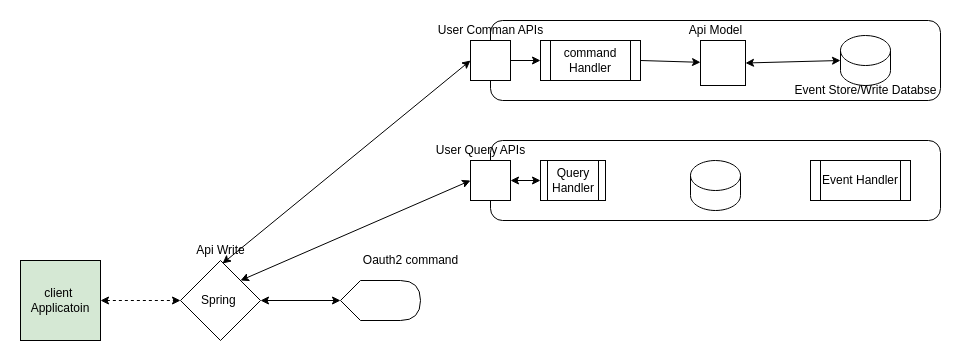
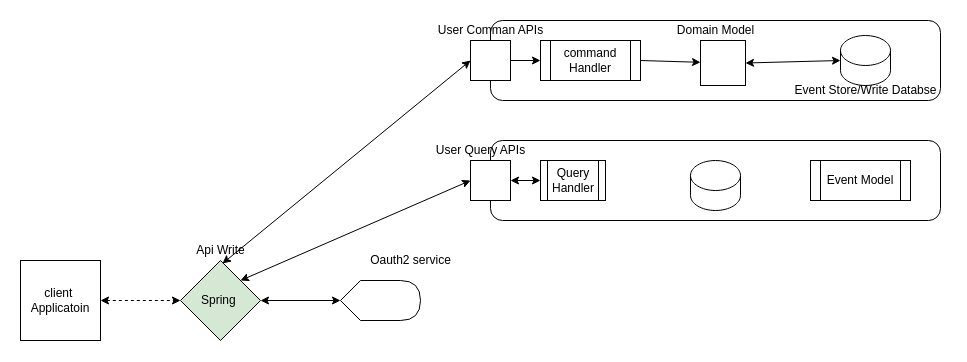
- <mxCell id="24" value="Api Model" style="text;html=1;align=center;verticalAlign=middle;resizable=0;points=[];autosize=1;strokeColor=none;" vertex="1" parent="1"><mxGeometry x="670" y="20" width="90" height="20" as="geometry" /></mxCell>
+ <mxCell id="24" value="Domain Model" style="text;html=1;align=center;verticalAlign=middle;resizable=0;points=[];autosize=1;strokeColor=none;" vertex="1" parent="1"><mxGeometry x="670" y="20" width="90" height="20" as="geometry" /></mxCell>
- <mxCell id="20" value="Event Handler" style="shape=process;whiteSpace=wrap;html=1;backgroundOutline=1;" vertex="1" parent="1"><mxGeometry x="810" y="160" width="100" height="40" as="geometry" /></mxCell>
+ <mxCell id="20" value="Event Model" style="shape=process;whiteSpace=wrap;html=1;backgroundOutline=1;" vertex="1" parent="1"><mxGeometry x="810" y="160" width="100" height="40" as="geometry" /></mxCell>
- <mxCell id="19" value="Oauth2 command&lt;br&gt;" style="text;html=1;align=center;verticalAlign=middle;resizable=0;points=[];autosize=1;strokeColor=none;" vertex="1" parent="1"><mxGeometry x="360" y="250" width="100" height="20" as="geometry" /></mxCell>
+ <mxCell id="19" value="Oauth2 service&lt;br&gt;" style="text;html=1;align=center;verticalAlign=middle;resizable=0;points=[];autosize=1;strokeColor=none;" vertex="1" parent="1"><mxGeometry x="360" y="250" width="100" height="20" as="geometry" /></mxCell>
- <mxCell id="2" value="client&amp;nbsp;&lt;br&gt;Applicatoin" style="whiteSpace=wrap;html=1;aspect=fixed;fillColor=#d5e8d4;" vertex="1" parent="1"><mxGeometry x="20" y="260" width="80" height="80" as="geometry" /></mxCell>
+ <mxCell id="2" value="client&amp;nbsp;&lt;br&gt;Applicatoin" style="whiteSpace=wrap;html=1;aspect=fixed;" vertex="1" parent="1"><mxGeometry x="20" y="260" width="80" height="80" as="geometry" /></mxCell>
- <mxCell id="3" value="Spring&amp;nbsp;" style="rhombus;whiteSpace=wrap;html=1;" vertex="1" parent="1"><mxGeometry x="180" y="260" width="80" height="80" as="geometry" /></mxCell>
+ <mxCell id="3" value="Spring&amp;nbsp;" style="rhombus;whiteSpace=wrap;html=1;fillColor=#d5e8d4;" vertex="1" parent="1"><mxGeometry x="180" y="260" width="80" height="80" as="geometry" /></mxCell>
